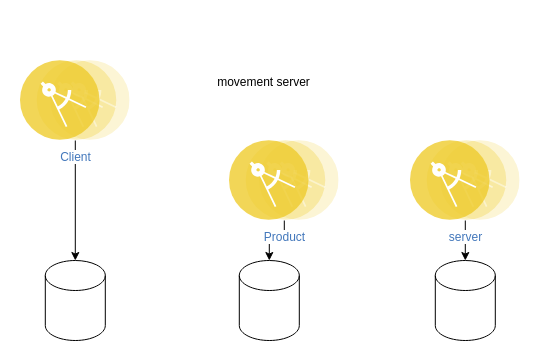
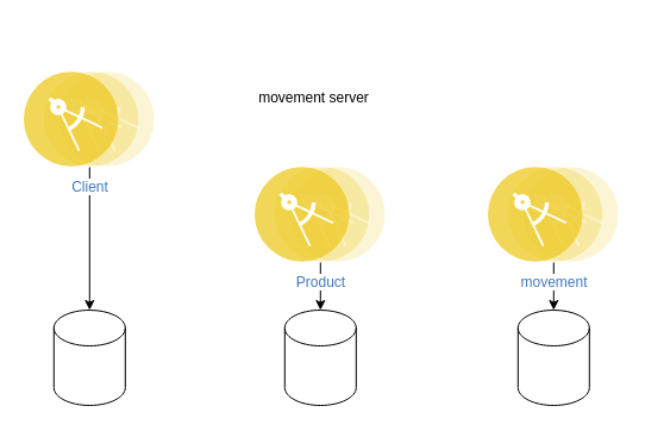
- <mxCell id="5" value="Product&lt;br&gt;" style="aspect=fixed;perimeter=ellipsePerimeter;html=1;align=center;shadow=0;dashed=0;fontColor=#4277BB;labelBackgroundColor=#ffffff;fontSize=12;spacingTop=3;image;image=img/lib/ibm/applications/microservice.svg;" vertex="1" parent="1"><mxGeometry x="229" y="140" width="109.6" height="80" as="geometry" /></mxCell>
+ <mxCell id="5" value="Product&lt;br&gt;" style="aspect=fixed;perimeter=ellipsePerimeter;html=1;align=center;shadow=0;dashed=0;fontColor=#4277BB;labelBackgroundColor=#ffffff;fontSize=12;spacingTop=3;image;image=img/lib/ibm/applications/microservice.svg;" vertex="1" parent="1"><mxGeometry x="214" y="140" width="109.6" height="80" as="geometry" /></mxCell>
- <mxCell id="7" value="server" style="aspect=fixed;perimeter=ellipsePerimeter;html=1;align=center;shadow=0;dashed=0;fontColor=#4277BB;labelBackgroundColor=#ffffff;fontSize=12;spacingTop=3;image;image=img/lib/ibm/applications/microservice.svg;" vertex="1" parent="1"><mxGeometry x="410" y="140" width="109.6" height="80" as="geometry" /></mxCell>
+ <mxCell id="7" value="movement" style="aspect=fixed;perimeter=ellipsePerimeter;html=1;align=center;shadow=0;dashed=0;fontColor=#4277BB;labelBackgroundColor=#ffffff;fontSize=12;spacingTop=3;image;image=img/lib/ibm/applications/microservice.svg;" vertex="1" parent="1"><mxGeometry x="410" y="140" width="109.6" height="80" as="geometry" /></mxCell>
